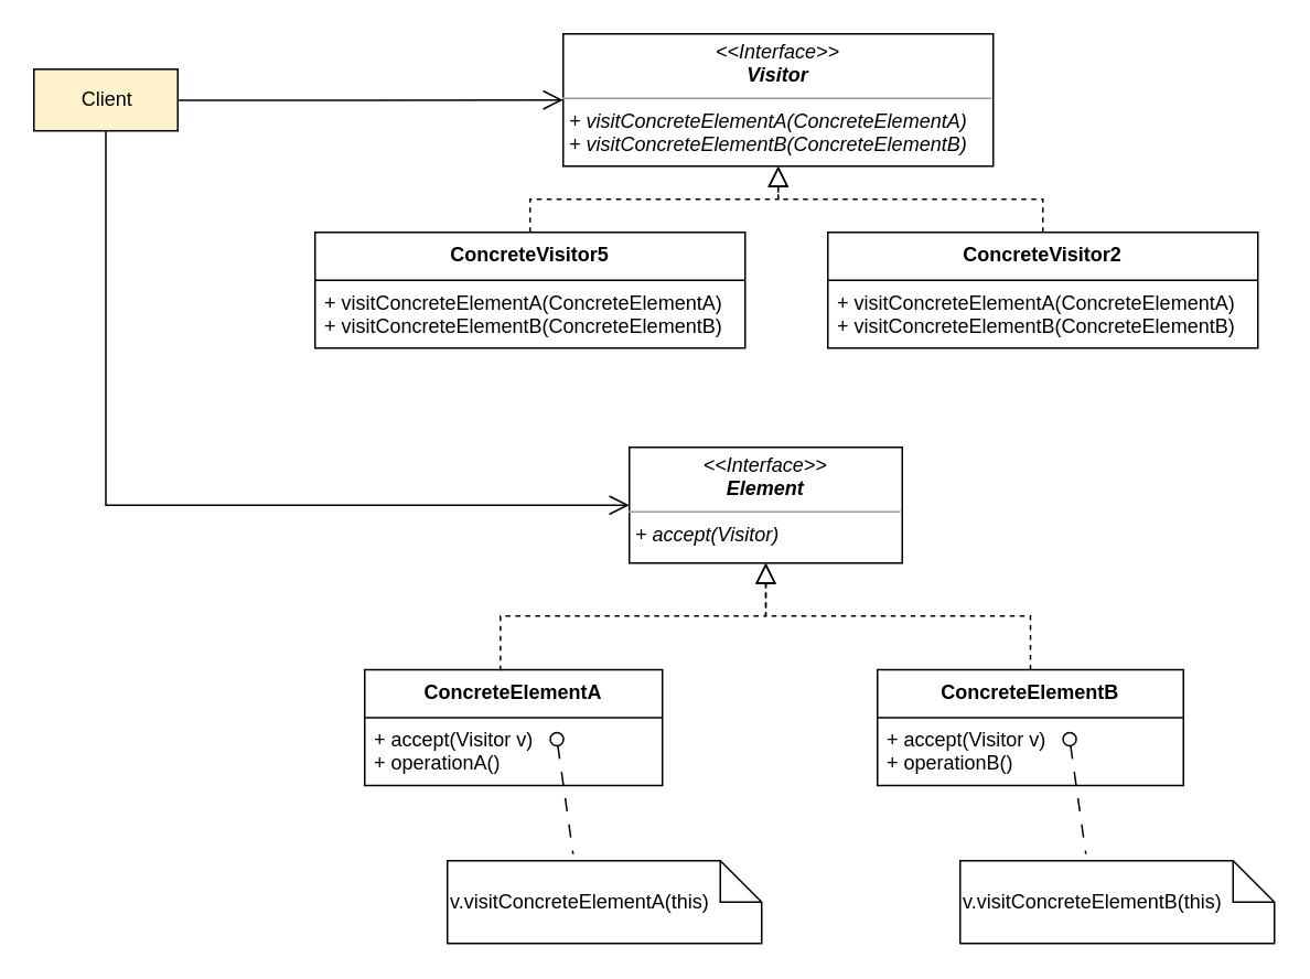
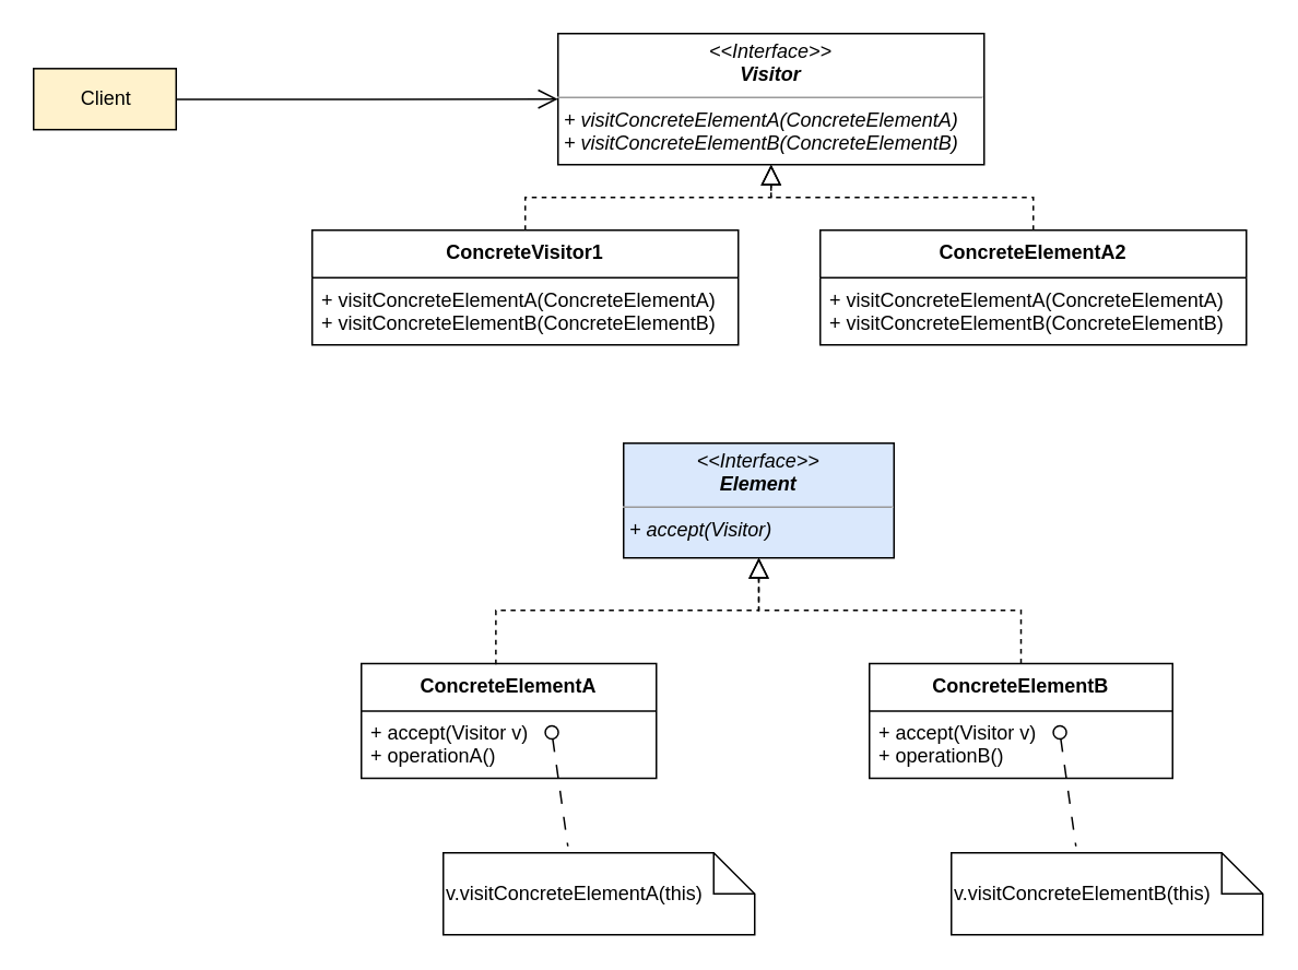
- <mxCell id="3" value="ConcreteVisitor5" style="swimlane;fontStyle=1;align=center;verticalAlign=top;childLayout=stackLayout;horizontal=1;startSize=29;horizontalStack=0;resizeParent=1;resizeParentMax=0;resizeLast=0;collapsible=1;marginBottom=0;" parent="1" vertex="1"><mxGeometry x="190" y="140" width="260" height="70" as="geometry" /></mxCell>
+ <mxCell id="3" value="ConcreteVisitor1" style="swimlane;fontStyle=1;align=center;verticalAlign=top;childLayout=stackLayout;horizontal=1;startSize=29;horizontalStack=0;resizeParent=1;resizeParentMax=0;resizeLast=0;collapsible=1;marginBottom=0;" parent="1" vertex="1"><mxGeometry x="190" y="140" width="260" height="70" as="geometry" /></mxCell>
- <mxCell id="5" value="ConcreteVisitor2" style="swimlane;fontStyle=1;align=center;verticalAlign=top;childLayout=stackLayout;horizontal=1;startSize=29;horizontalStack=0;resizeParent=1;resizeParentMax=0;resizeLast=0;collapsible=1;marginBottom=0;" parent="1" vertex="1"><mxGeometry x="500" y="140" width="260" height="70" as="geometry" /></mxCell>
+ <mxCell id="5" value="ConcreteElementA2" style="swimlane;fontStyle=1;align=center;verticalAlign=top;childLayout=stackLayout;horizontal=1;startSize=29;horizontalStack=0;resizeParent=1;resizeParentMax=0;resizeLast=0;collapsible=1;marginBottom=0;" parent="1" vertex="1"><mxGeometry x="500" y="140" width="260" height="70" as="geometry" /></mxCell>
- <mxCell id="22" style="edgeStyle=orthogonalEdgeStyle;rounded=0;orthogonalLoop=1;jettySize=auto;html=1;endArrow=open;endFill=0;endSize=10;entryX=0;entryY=0.5;entryDx=0;entryDy=0;exitX=0.5;exitY=1;exitDx=0;exitDy=0;" parent="1" source="9" target="7" edge="1"><mxGeometry relative="1" as="geometry"><mxPoint x="350" y="70" as="targetPoint" /><mxPoint x="117" y="70" as="sourcePoint" /></mxGeometry></mxCell>
- <mxCell id="7" value="&lt;p style=&quot;margin:0px;margin-top:4px;text-align:center;&quot;&gt;&lt;i&gt;&amp;lt;&amp;lt;Interface&amp;gt;&amp;gt;&lt;br&gt;&lt;b&gt;Element&lt;/b&gt;&lt;/i&gt;&lt;/p&gt;&lt;hr size=&quot;1&quot;&gt;&lt;p style=&quot;margin:0px;margin-left:4px;&quot;&gt;&lt;/p&gt;&lt;p style=&quot;margin:0px;margin-left:4px;&quot;&gt;&lt;i&gt;+ accept(Visitor)&lt;/i&gt;&lt;/p&gt;" style="verticalAlign=top;align=left;overflow=fill;fontSize=12;fontFamily=Helvetica;html=1;" parent="1" vertex="1"><mxGeometry x="380" y="270" width="165" height="70" as="geometry" /></mxCell>
+ <mxCell id="7" value="&lt;p style=&quot;margin:0px;margin-top:4px;text-align:center;&quot;&gt;&lt;i&gt;&amp;lt;&amp;lt;Interface&amp;gt;&amp;gt;&lt;br&gt;&lt;b&gt;Element&lt;/b&gt;&lt;/i&gt;&lt;/p&gt;&lt;hr size=&quot;1&quot;&gt;&lt;p style=&quot;margin:0px;margin-left:4px;&quot;&gt;&lt;/p&gt;&lt;p style=&quot;margin:0px;margin-left:4px;&quot;&gt;&lt;i&gt;+ accept(Visitor)&lt;/i&gt;&lt;/p&gt;" style="verticalAlign=top;align=left;overflow=fill;fontSize=12;fontFamily=Helvetica;html=1;fillColor=#dae8fc;" parent="1" vertex="1"><mxGeometry x="380" y="270" width="165" height="70" as="geometry" /></mxCell>
